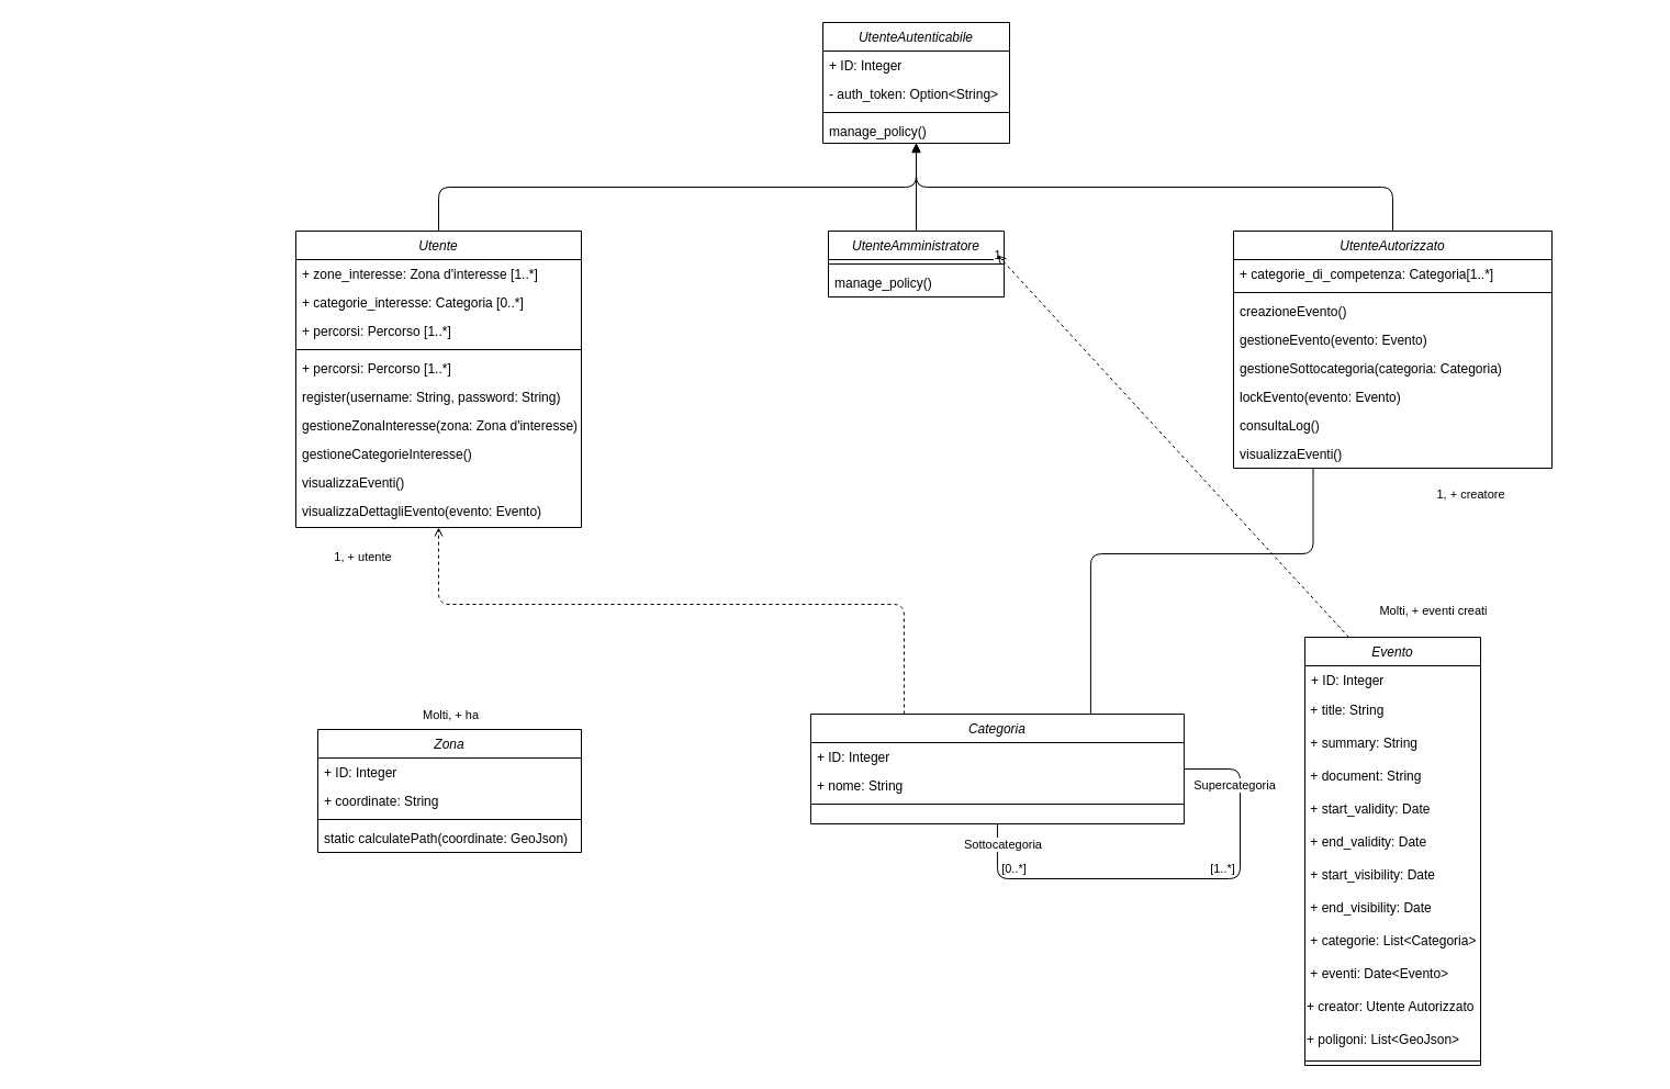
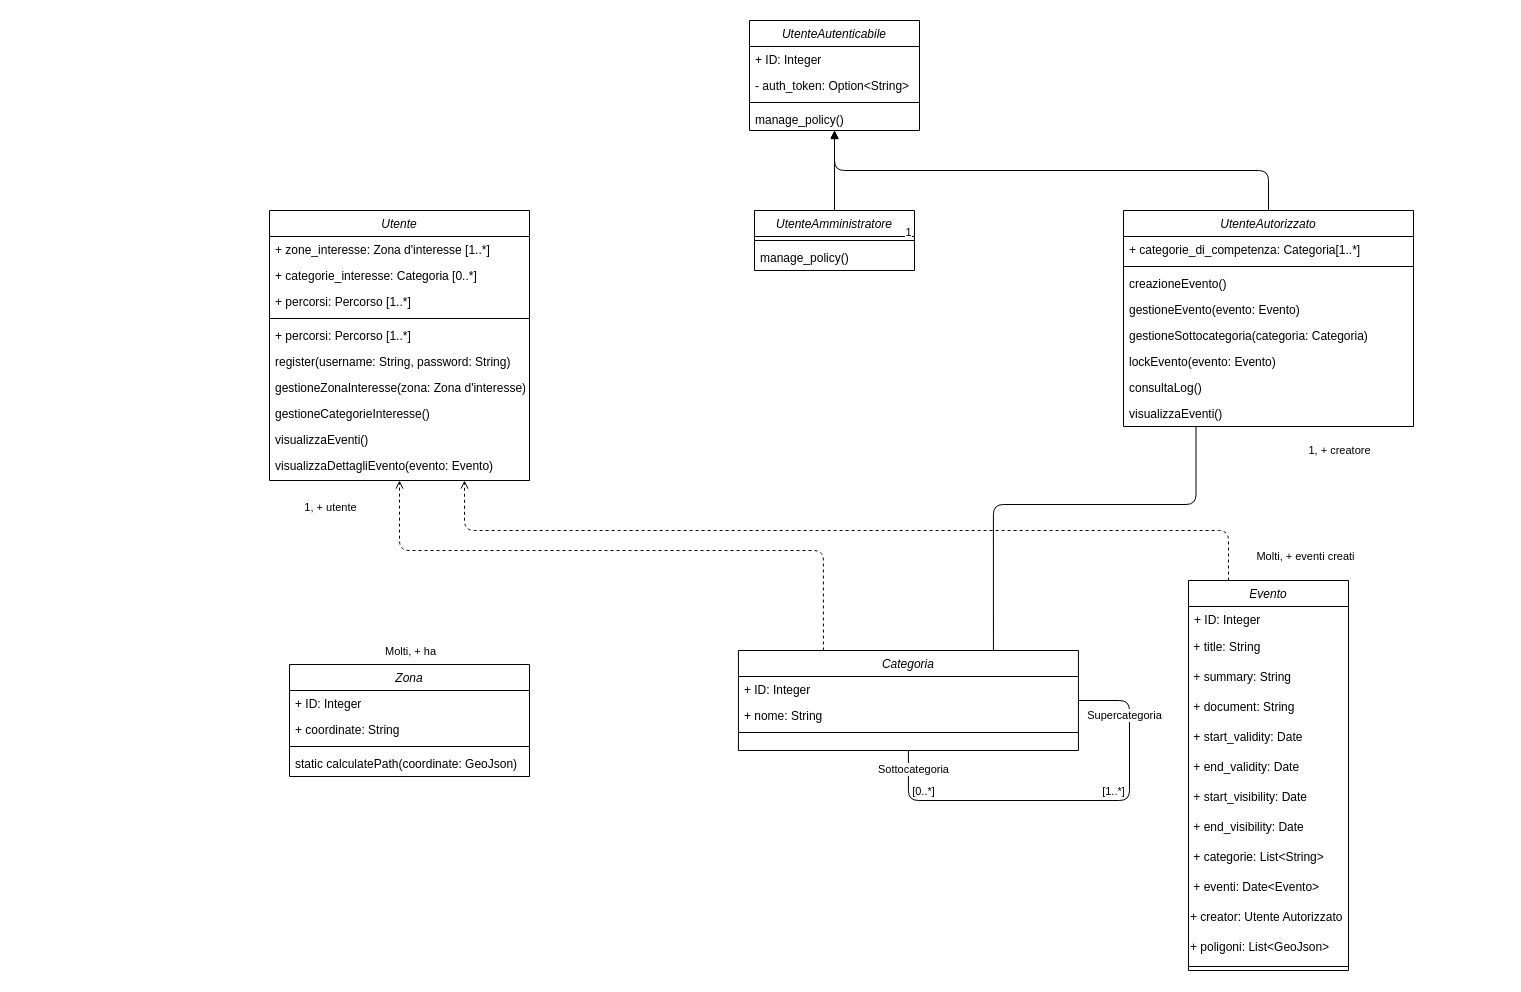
- <mxCell id="2" style="edgeStyle=orthogonalEdgeStyle;rounded=1;orthogonalLoop=1;jettySize=auto;html=1;exitX=0.5;exitY=0;exitDx=0;exitDy=0;entryX=0.5;entryY=1;entryDx=0;entryDy=0;endArrow=block;endFill=1;curved=0;" edge="1" parent="1" source="3" target="19"><mxGeometry relative="1" as="geometry"><mxPoint x="609" y="130" as="targetPoint" /></mxGeometry></mxCell>
- <mxCell id="34" style="edgeStyle=orthogonalEdgeStyle;rounded=1;orthogonalLoop=1;jettySize=auto;html=1;exitX=0.25;exitY=0;exitDx=0;exitDy=0;dashed=1;curved=0;endArrow=open;endFill=0;" edge="1" parent="1" source="35" target="18"><mxGeometry relative="1" as="geometry" /></mxCell>
+ <mxCell id="34" style="edgeStyle=orthogonalEdgeStyle;rounded=1;orthogonalLoop=1;jettySize=auto;html=1;exitX=0.25;exitY=0;exitDx=0;exitDy=0;entryX=0.75;entryY=1;entryDx=0;entryDy=0;dashed=1;curved=0;endArrow=open;endFill=0;" edge="1" parent="1" source="35" target="3"><mxGeometry relative="1" as="geometry" /></mxCell>
- <mxCell id="44" value="&amp;nbsp;+ categorie: List&amp;lt;Categoria&amp;gt;" style="text;html=1;align=left;verticalAlign=middle;whiteSpace=wrap;rounded=0;" vertex="1" parent="35"><mxGeometry y="262" width="160" height="30" as="geometry" /></mxCell>
+ <mxCell id="44" value="&amp;nbsp;+ categorie: List&amp;lt;String&amp;gt;" style="text;html=1;align=left;verticalAlign=middle;whiteSpace=wrap;rounded=0;" vertex="1" parent="35"><mxGeometry y="262" width="160" height="30" as="geometry" /></mxCell>
